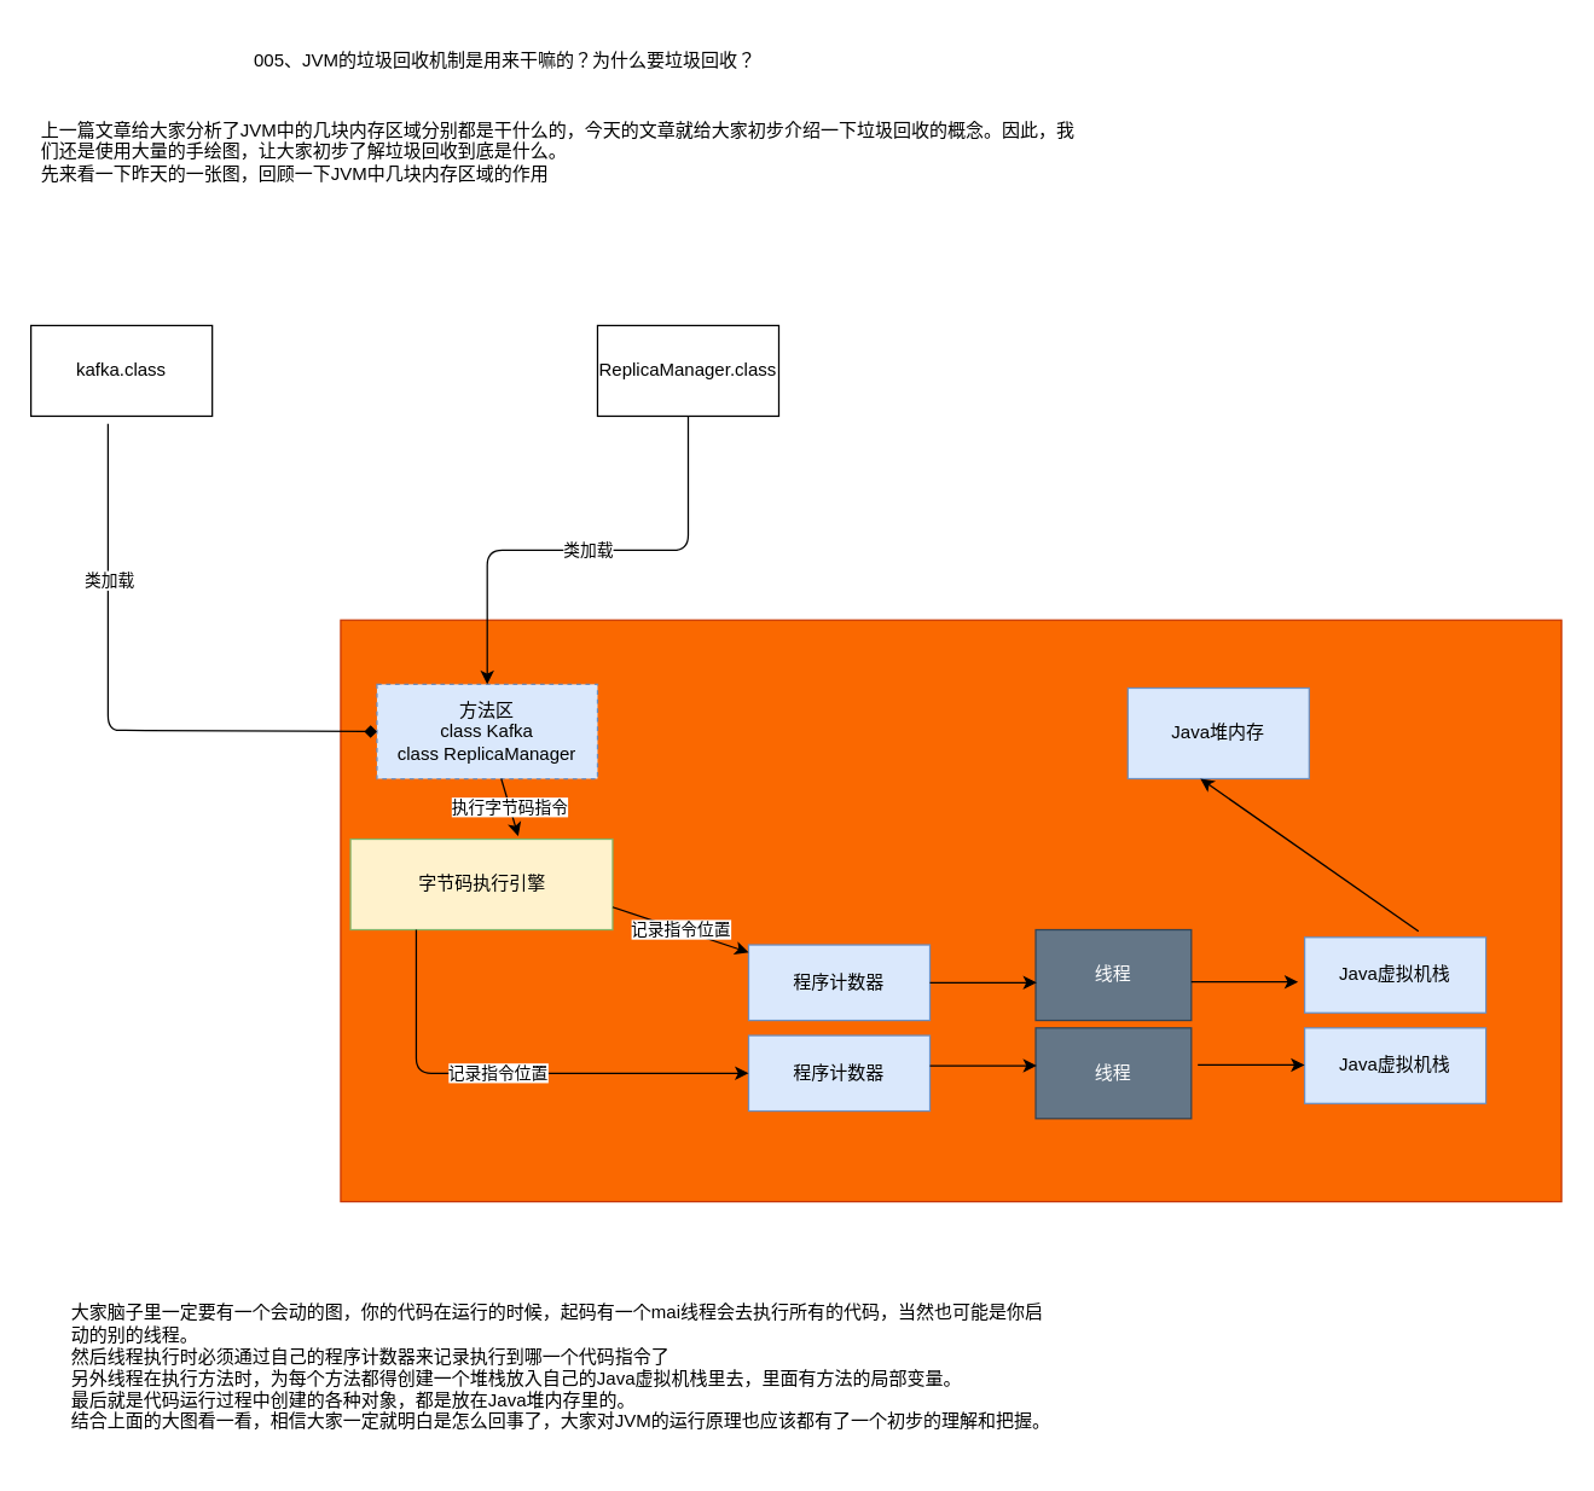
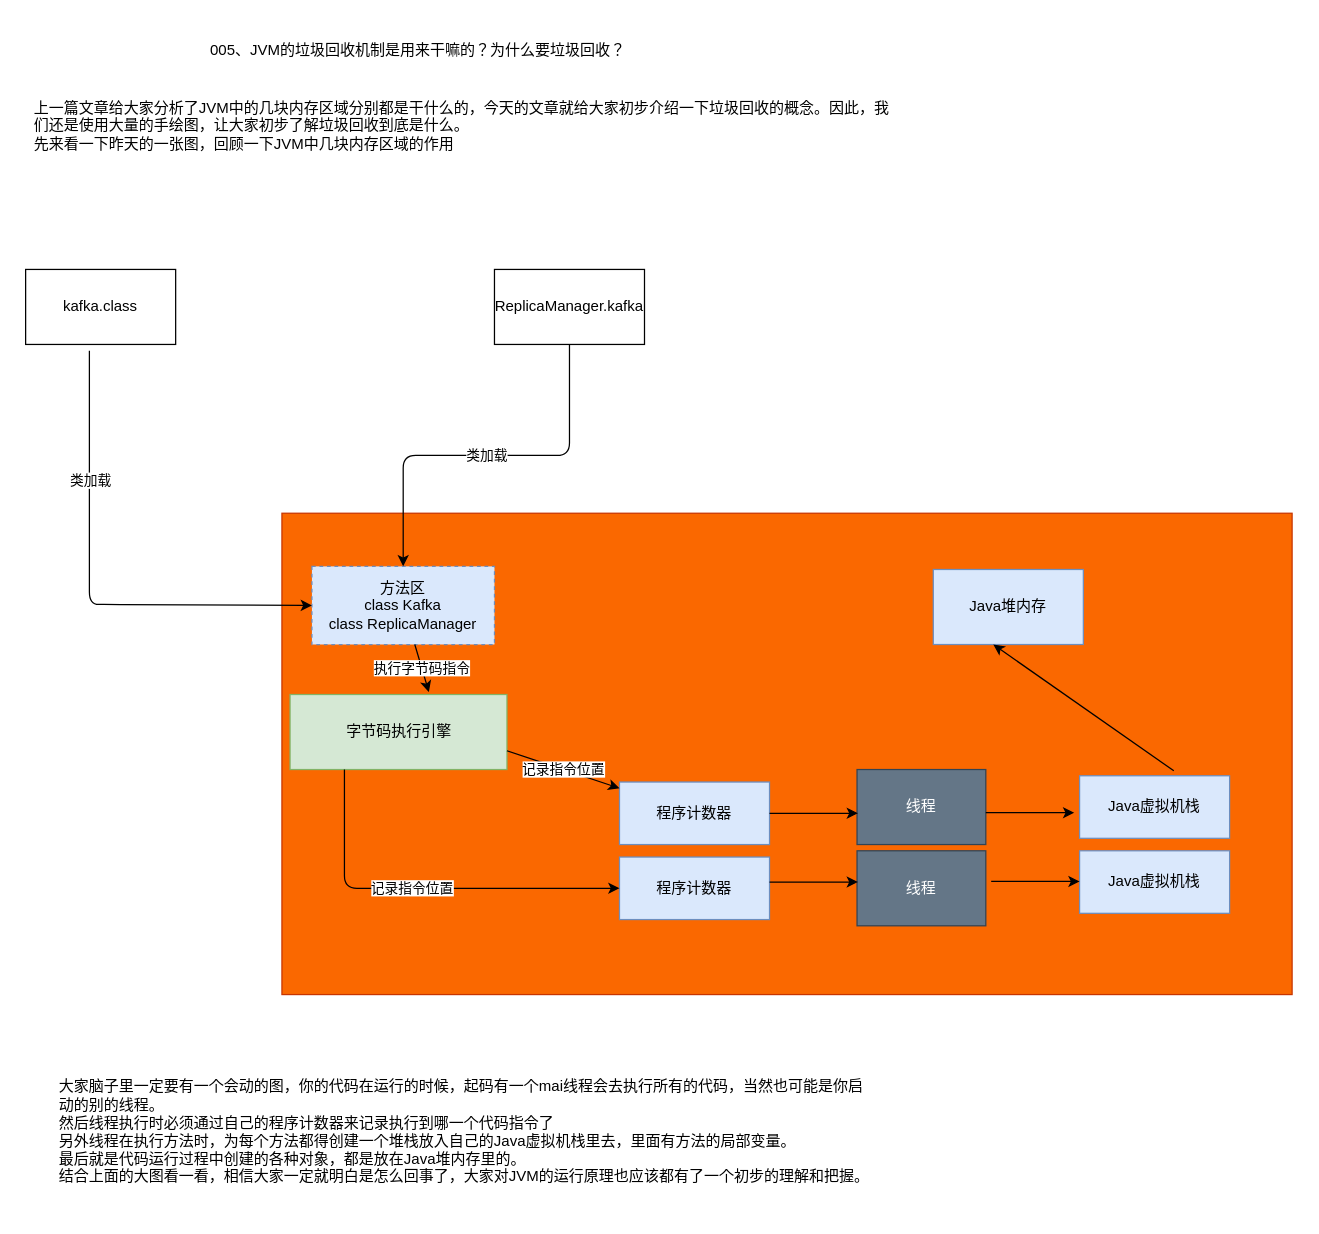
- <mxCell id="5" value="ReplicaManager.class" style="rounded=0;whiteSpace=wrap;html=1;" vertex="1" parent="1"><mxGeometry x="395" y="215" width="120" height="60" as="geometry" /></mxCell>
+ <mxCell id="5" value="ReplicaManager.kafka" style="rounded=0;whiteSpace=wrap;html=1;" vertex="1" parent="1"><mxGeometry x="395" y="215" width="120" height="60" as="geometry" /></mxCell>
- <mxCell id="8" value="" style="endArrow=diamond;html=1;entryX=0;entryY=0.5;entryDx=0;entryDy=0;exitX=0.425;exitY=1.083;exitDx=0;exitDy=0;exitPerimeter=0;edgeStyle=orthogonalEdgeStyle;" edge="1" parent="1" source="4" target="7"><mxGeometry width="50" height="50" relative="1" as="geometry"><mxPoint x="35" y="435" as="sourcePoint" /><mxPoint x="85" y="385" as="targetPoint" /><Array as="points"><mxPoint x="86" y="483" /><mxPoint x="225" y="483" /></Array></mxGeometry></mxCell>
+ <mxCell id="8" value="" style="endArrow=classic;html=1;entryX=0;entryY=0.5;entryDx=0;entryDy=0;exitX=0.425;exitY=1.083;exitDx=0;exitDy=0;exitPerimeter=0;edgeStyle=orthogonalEdgeStyle;" edge="1" parent="1" source="4" target="7"><mxGeometry width="50" height="50" relative="1" as="geometry"><mxPoint x="35" y="435" as="sourcePoint" /><mxPoint x="85" y="385" as="targetPoint" /><Array as="points"><mxPoint x="86" y="483" /><mxPoint x="225" y="483" /></Array></mxGeometry></mxCell>
- <mxCell id="12" value="字节码执行引擎" style="rounded=0;whiteSpace=wrap;html=1;align=center;fillColor=#fff2cc;strokeColor=#82b366;" vertex="1" parent="1"><mxGeometry x="231.5" y="555" width="173.5" height="60" as="geometry" /></mxCell>
+ <mxCell id="12" value="字节码执行引擎" style="rounded=0;whiteSpace=wrap;html=1;align=center;fillColor=#d5e8d4;strokeColor=#82b366;" vertex="1" parent="1"><mxGeometry x="231.5" y="555" width="173.5" height="60" as="geometry" /></mxCell>
